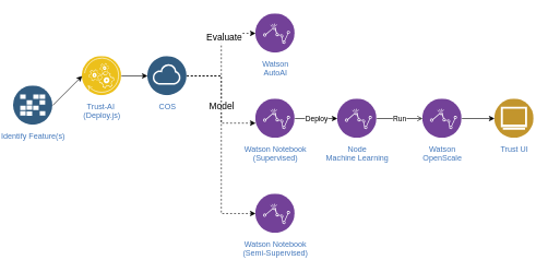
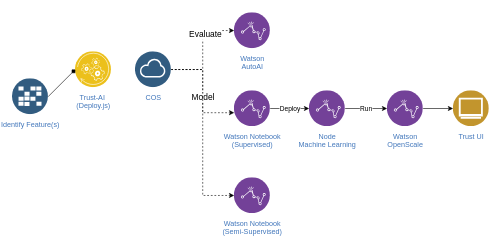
- <mxCell id="11" style="edgeStyle=orthogonalEdgeStyle;rounded=0;orthogonalLoop=1;jettySize=auto;html=1;exitX=1;exitY=0.5;exitDx=0;exitDy=0;entryX=0;entryY=0.5;entryDx=0;entryDy=0;" edge="1" parent="1" source="12" target="18"><mxGeometry relative="1" as="geometry" /></mxCell>
- <mxCell id="19" value="" style="html=1;labelBackgroundColor=#ffffff;endArrow=classic;endFill=1;endSize=6;jettySize=auto;orthogonalLoop=1;strokeWidth=1;fontSize=14;exitX=1;exitY=0.5;exitDx=0;exitDy=0;entryX=0;entryY=0.5;entryDx=0;entryDy=0;" edge="1" parent="1" source="2" target="12"><mxGeometry width="60" height="60" relative="1" as="geometry"><mxPoint x="135" y="285" as="sourcePoint" /><mxPoint x="195" y="225" as="targetPoint" /></mxGeometry></mxCell>
+ <mxCell id="19" value="" style="html=1;labelBackgroundColor=#ffffff;endArrow=diamond;endFill=1;endSize=6;jettySize=auto;orthogonalLoop=1;strokeWidth=1;fontSize=14;exitX=1;exitY=0.5;exitDx=0;exitDy=0;entryX=0;entryY=0.5;entryDx=0;entryDy=0;" edge="1" parent="1" source="2" target="12"><mxGeometry width="60" height="60" relative="1" as="geometry"><mxPoint x="135" y="285" as="sourcePoint" /><mxPoint x="195" y="225" as="targetPoint" /></mxGeometry></mxCell>
- <mxCell id="5" value="Run" style="edgeStyle=orthogonalEdgeStyle;rounded=0;orthogonalLoop=1;jettySize=auto;html=1;exitX=1;exitY=0.5;exitDx=0;exitDy=0;entryX=0;entryY=0.5;entryDx=0;entryDy=0;endArrow=open;" parent="1" source="6" target="8" edge="1"><mxGeometry relative="1" as="geometry" /></mxCell>
+ <mxCell id="5" value="Run" style="edgeStyle=orthogonalEdgeStyle;rounded=0;orthogonalLoop=1;jettySize=auto;html=1;exitX=1;exitY=0.5;exitDx=0;exitDy=0;entryX=0;entryY=0.5;entryDx=0;entryDy=0;" parent="1" source="6" target="8" edge="1"><mxGeometry relative="1" as="geometry" /></mxCell>
